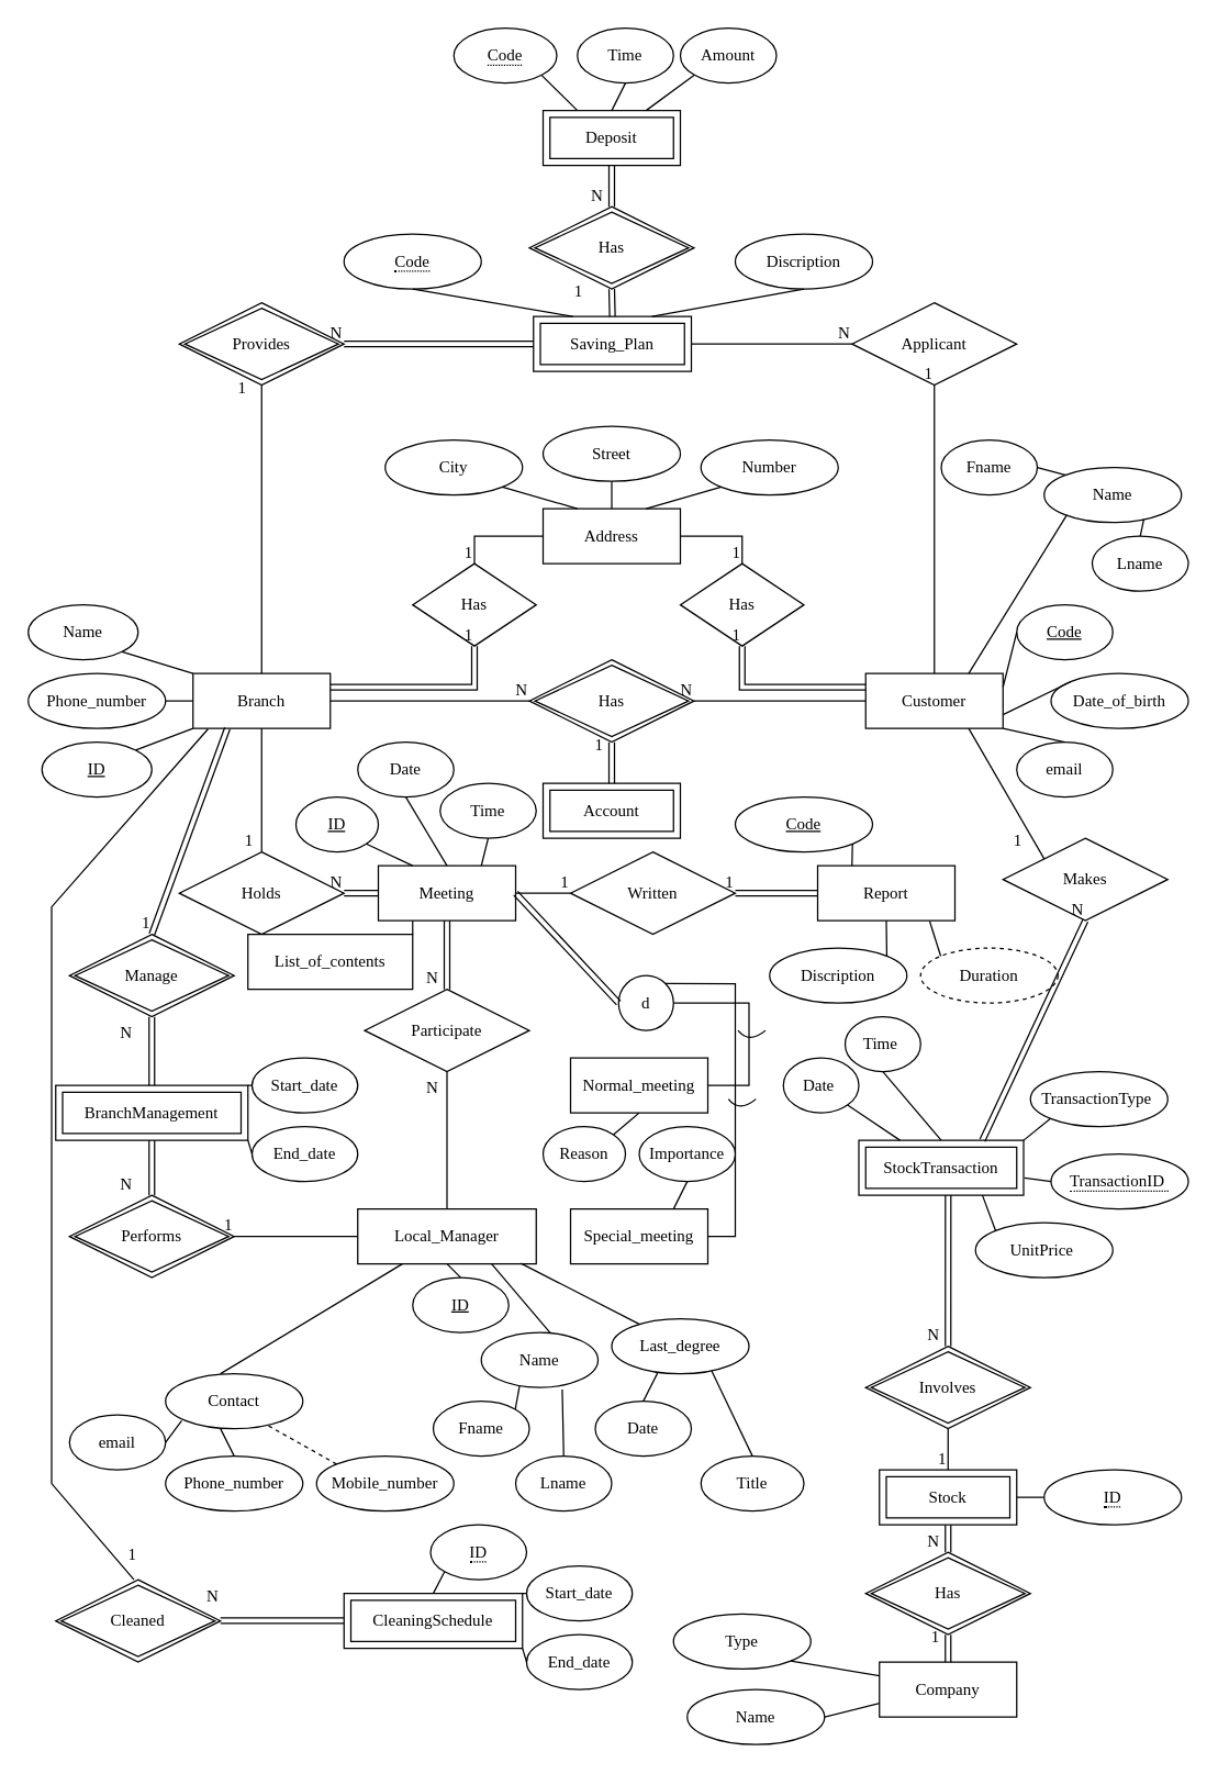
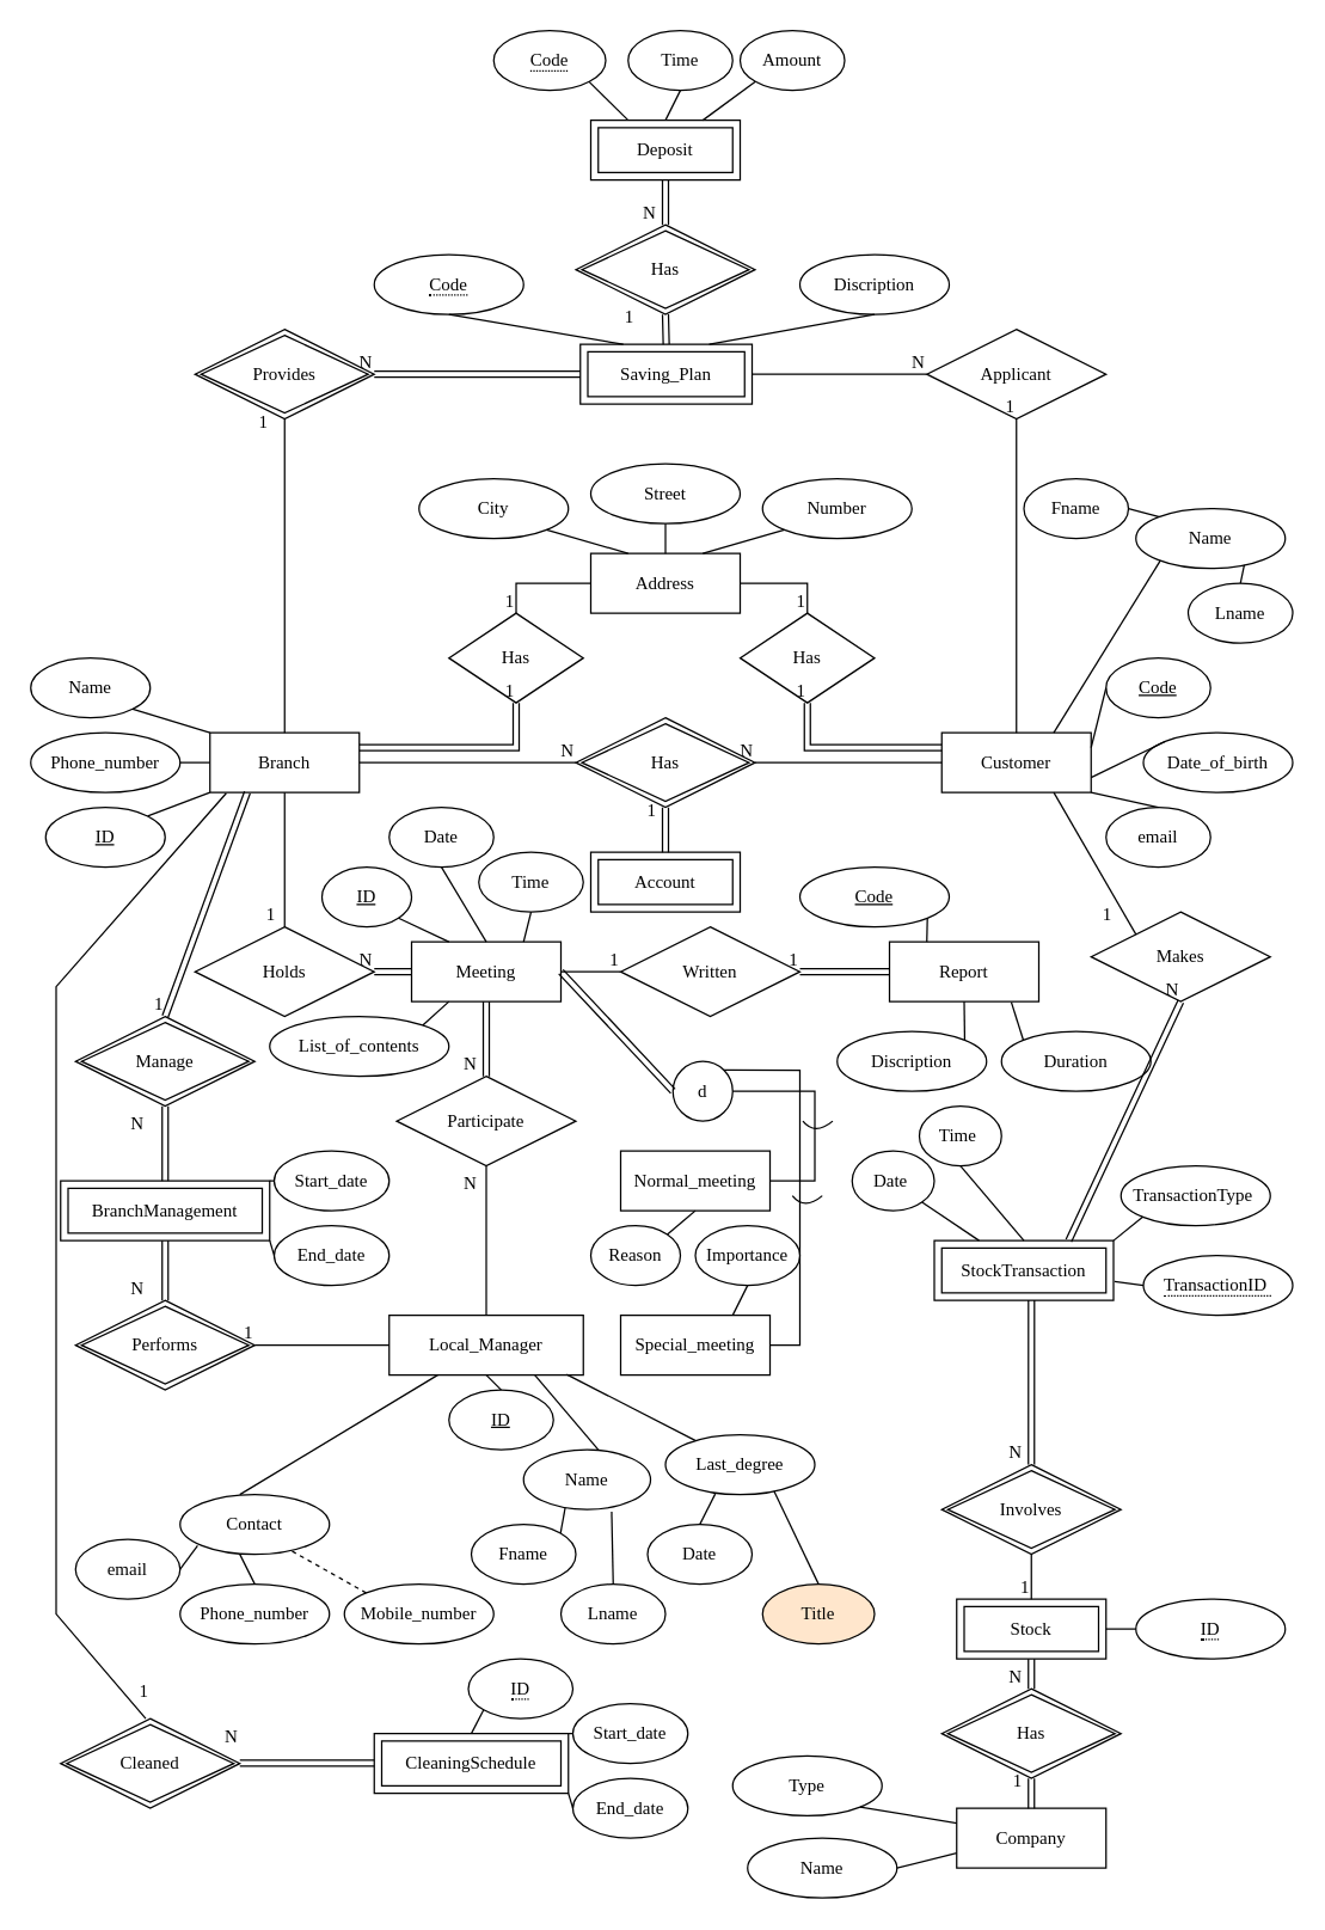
- <mxCell id="83" value="List_of_contents" style="whiteSpace=wrap;html=1;align=center;fontFamily=Kahroba RG;fontSize=12;rounded=0;" parent="1" vertex="1"><mxGeometry x="180" y="680" width="120" height="40" as="geometry" /></mxCell>
+ <mxCell id="83" value="List_of_contents" style="ellipse;whiteSpace=wrap;html=1;align=center;fontFamily=Kahroba RG;fontSize=12;" parent="1" vertex="1"><mxGeometry x="180" y="680" width="120" height="40" as="geometry" /></mxCell>
- <mxCell id="104" value="Duration" style="ellipse;whiteSpace=wrap;html=1;align=center;fontFamily=Kahroba RG;fontSize=12;dashed=1;" parent="1" vertex="1"><mxGeometry x="670" y="690" width="100" height="40" as="geometry" /></mxCell>
+ <mxCell id="104" value="Duration" style="ellipse;whiteSpace=wrap;html=1;align=center;fontFamily=Kahroba RG;fontSize=12;" parent="1" vertex="1"><mxGeometry x="670" y="690" width="100" height="40" as="geometry" /></mxCell>
- <mxCell id="167" value="" style="endArrow=none;html=1;rounded=0;exitX=0;exitY=0;exitDx=0;exitDy=0;entryX=0.75;entryY=1;entryDx=0;entryDy=0;fontFamily=Kahroba RG;fontSize=12;" parent="1" source="145" target="140" edge="1"><mxGeometry relative="1" as="geometry"><mxPoint x="775" y="870" as="sourcePoint" /><mxPoint x="756" y="867" as="targetPoint" /></mxGeometry></mxCell>
- <mxCell id="145" value="&lt;span style=&quot;text-align: left;&quot;&gt;UnitPrice&amp;nbsp;&lt;/span&gt;" style="ellipse;whiteSpace=wrap;html=1;align=center;fontFamily=Kahroba RG;fontSize=12;" parent="1" vertex="1"><mxGeometry x="710" y="890" width="100" height="40" as="geometry" /></mxCell>
- <mxCell id="48" value="Title" style="ellipse;whiteSpace=wrap;html=1;align=center;fontFamily=Kahroba RG;fontSize=12;" parent="1" vertex="1"><mxGeometry x="510" y="1060" width="75" height="40" as="geometry" /></mxCell>
+ <mxCell id="48" value="Title" style="ellipse;whiteSpace=wrap;html=1;align=center;fontFamily=Kahroba RG;fontSize=12;fillColor=#ffe6cc;" parent="1" vertex="1"><mxGeometry x="510" y="1060" width="75" height="40" as="geometry" /></mxCell>
